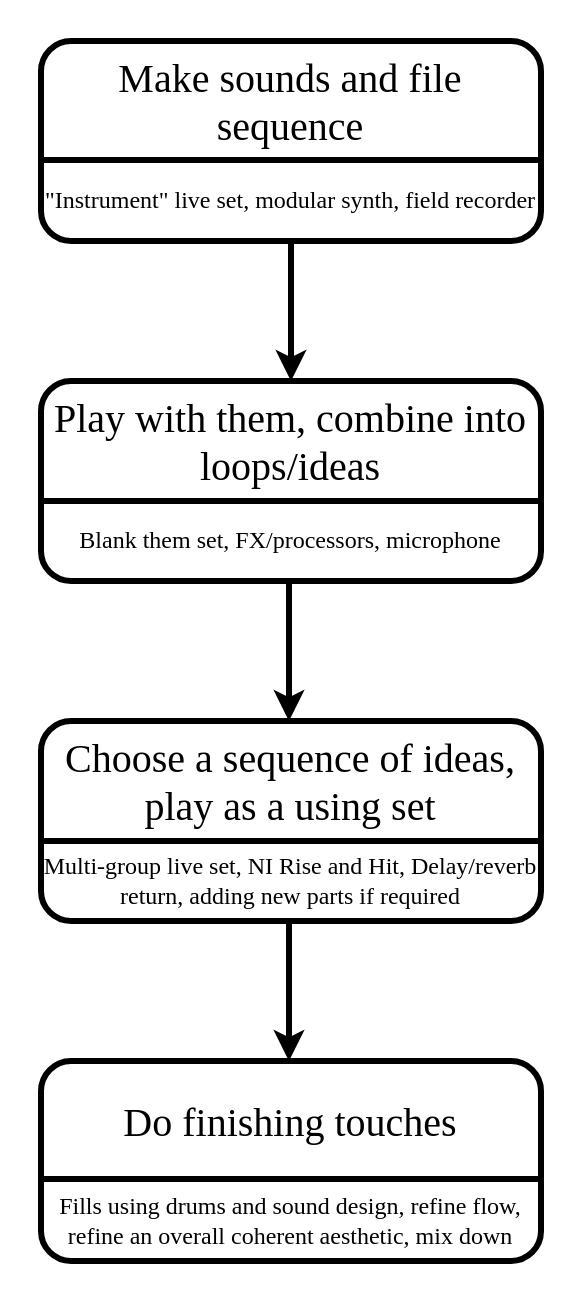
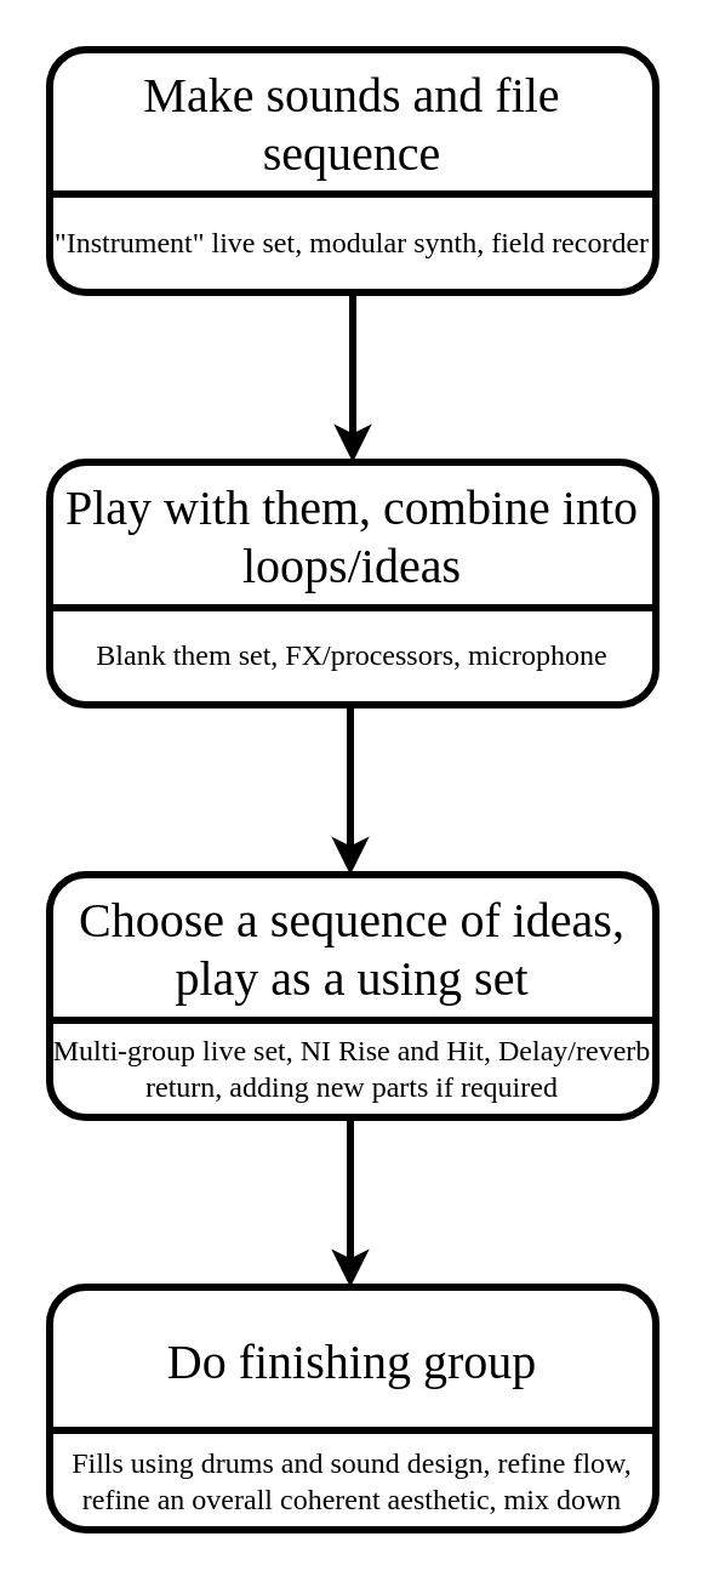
- <mxCell id="12" value="&lt;font face=&quot;Source sans pro&quot; style=&quot;font-size: 20px&quot;&gt;Do finishing touches&lt;/font&gt;" style="text;html=1;strokeColor=none;fillColor=none;align=center;verticalAlign=middle;whiteSpace=wrap;rounded=0;fontFamily=Baghdad Regular;strokeWidth=3;" vertex="1" parent="1"><mxGeometry x="20" y="530" width="250" height="60" as="geometry" /></mxCell>
+ <mxCell id="12" value="&lt;font face=&quot;Source sans pro&quot; style=&quot;font-size: 20px&quot;&gt;Do finishing group&lt;/font&gt;" style="text;html=1;strokeColor=none;fillColor=none;align=center;verticalAlign=middle;whiteSpace=wrap;rounded=0;fontFamily=Baghdad Regular;strokeWidth=3;" vertex="1" parent="1"><mxGeometry x="20" y="530" width="250" height="60" as="geometry" /></mxCell>
